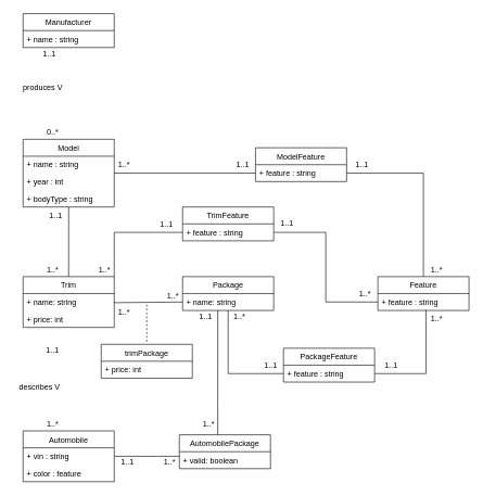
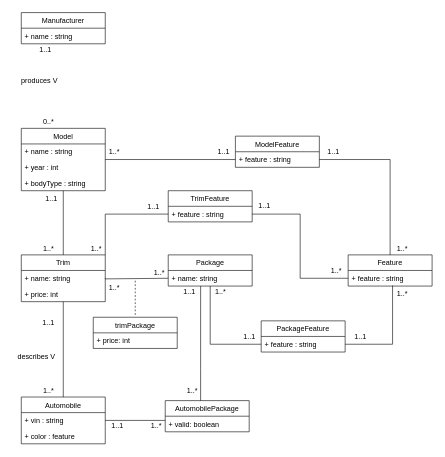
+ <mxCell id="17" style="edgeStyle=orthogonalEdgeStyle;rounded=0;orthogonalLoop=1;jettySize=auto;html=1;entryX=0.5;entryY=0;entryDx=0;entryDy=0;endArrow=none;endFill=0;" parent="1" source="18" target="2" edge="1"><mxGeometry relative="1" as="geometry" /></mxCell>
